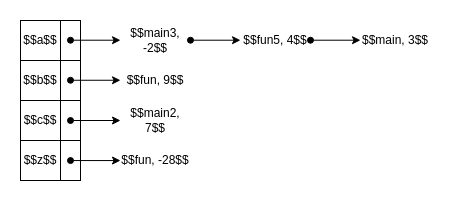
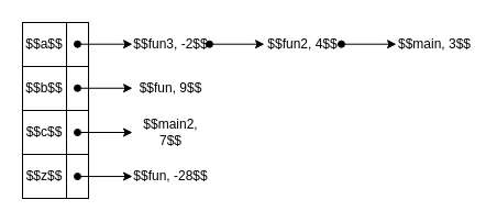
- <mxCell id="20" value="$$main3, -2$$" style="text;html=1;strokeColor=none;fillColor=none;align=center;verticalAlign=middle;whiteSpace=wrap;rounded=0;" parent="1" vertex="1"><mxGeometry x="120" y="20" width="70" height="40" as="geometry" /></mxCell>
+ <mxCell id="20" value="$$fun3, -2$$" style="text;html=1;strokeColor=none;fillColor=none;align=center;verticalAlign=middle;whiteSpace=wrap;rounded=0;" parent="1" vertex="1"><mxGeometry x="120" y="20" width="70" height="40" as="geometry" /></mxCell>
- <mxCell id="15" value="$$fun5, 4$$" style="text;html=1;strokeColor=none;fillColor=none;align=center;verticalAlign=middle;whiteSpace=wrap;rounded=0;" parent="1" vertex="1"><mxGeometry x="240" y="20" width="70" height="40" as="geometry" /></mxCell>
+ <mxCell id="15" value="$$fun2, 4$$" style="text;html=1;strokeColor=none;fillColor=none;align=center;verticalAlign=middle;whiteSpace=wrap;rounded=0;" parent="1" vertex="1"><mxGeometry x="240" y="20" width="70" height="40" as="geometry" /></mxCell>
